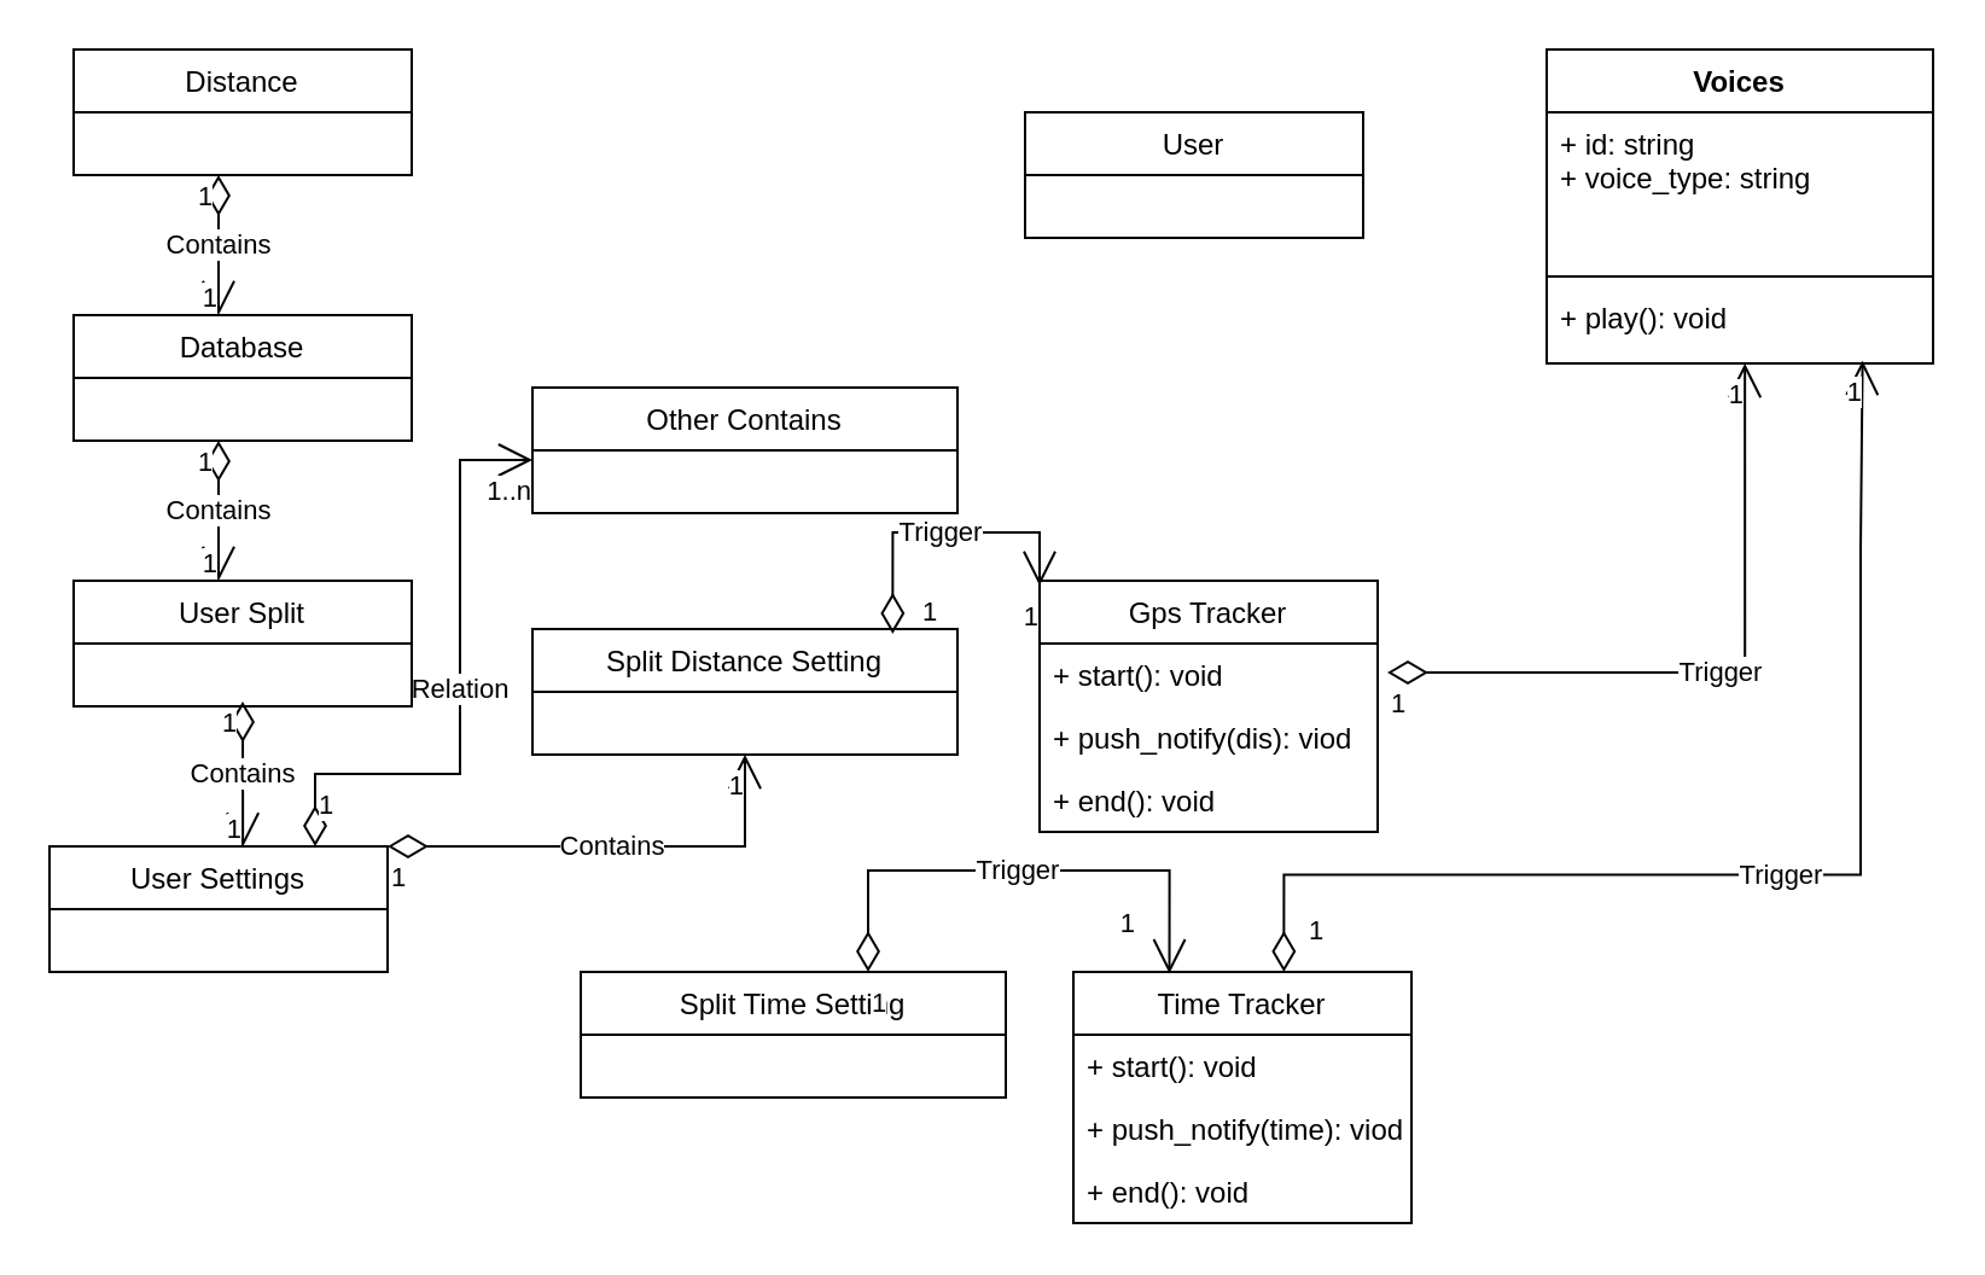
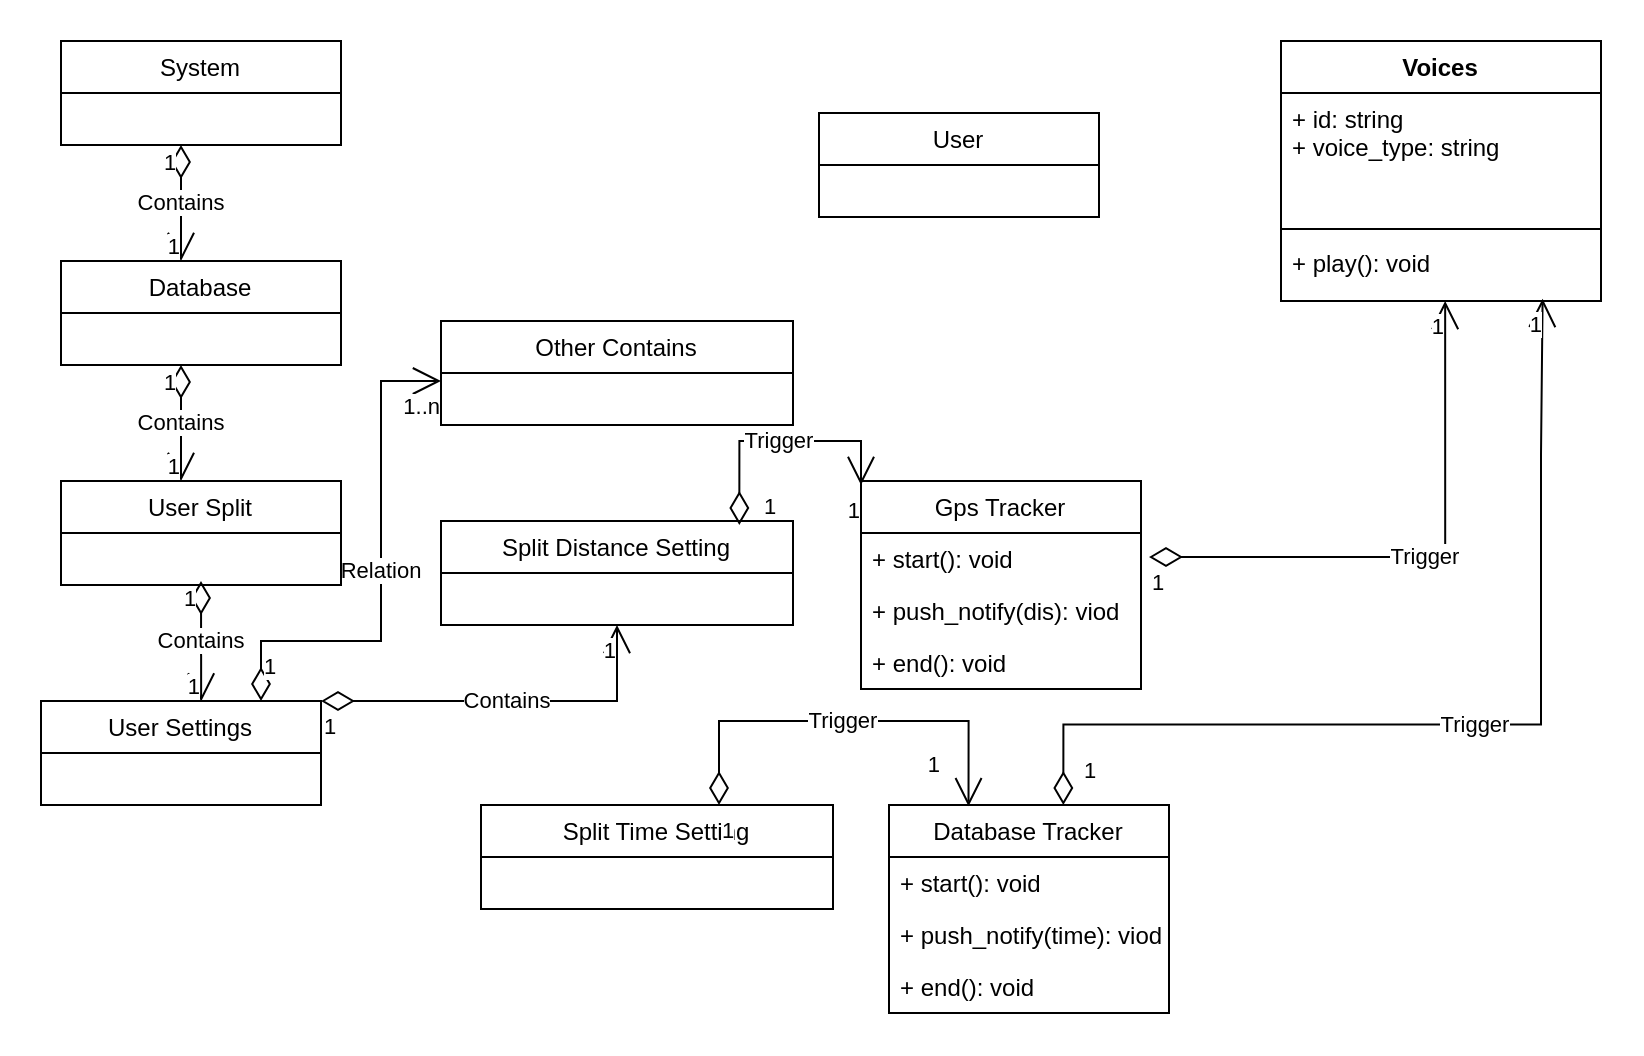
- <mxCell id="8" value="Distance" style="swimlane;fontStyle=0;childLayout=stackLayout;horizontal=1;startSize=26;fillColor=none;horizontalStack=0;resizeParent=1;resizeParentMax=0;resizeLast=0;collapsible=1;marginBottom=0;" vertex="1" parent="1"><mxGeometry x="30" y="20" width="140" height="52" as="geometry" /></mxCell>
+ <mxCell id="8" value="System" style="swimlane;fontStyle=0;childLayout=stackLayout;horizontal=1;startSize=26;fillColor=none;horizontalStack=0;resizeParent=1;resizeParentMax=0;resizeLast=0;collapsible=1;marginBottom=0;" vertex="1" parent="1"><mxGeometry x="30" y="20" width="140" height="52" as="geometry" /></mxCell>
- <mxCell id="13" value="User" style="swimlane;fontStyle=0;childLayout=stackLayout;horizontal=1;startSize=26;fillColor=none;horizontalStack=0;resizeParent=1;resizeParentMax=0;resizeLast=0;collapsible=1;marginBottom=0;" vertex="1" parent="1"><mxGeometry x="424" y="46" width="140" height="52" as="geometry" /></mxCell>
+ <mxCell id="13" value="User" style="swimlane;fontStyle=0;childLayout=stackLayout;horizontal=1;startSize=26;fillColor=none;horizontalStack=0;resizeParent=1;resizeParentMax=0;resizeLast=0;collapsible=1;marginBottom=0;" vertex="1" parent="1"><mxGeometry x="409" y="56" width="140" height="52" as="geometry" /></mxCell>
- <mxCell id="42" value="Time Tracker" style="swimlane;fontStyle=0;childLayout=stackLayout;horizontal=1;startSize=26;fillColor=none;horizontalStack=0;resizeParent=1;resizeParentMax=0;resizeLast=0;collapsible=1;marginBottom=0;" vertex="1" parent="1"><mxGeometry x="444" y="402" width="140" height="104" as="geometry" /></mxCell>
+ <mxCell id="42" value="Database Tracker" style="swimlane;fontStyle=0;childLayout=stackLayout;horizontal=1;startSize=26;fillColor=none;horizontalStack=0;resizeParent=1;resizeParentMax=0;resizeLast=0;collapsible=1;marginBottom=0;" vertex="1" parent="1"><mxGeometry x="444" y="402" width="140" height="104" as="geometry" /></mxCell>
